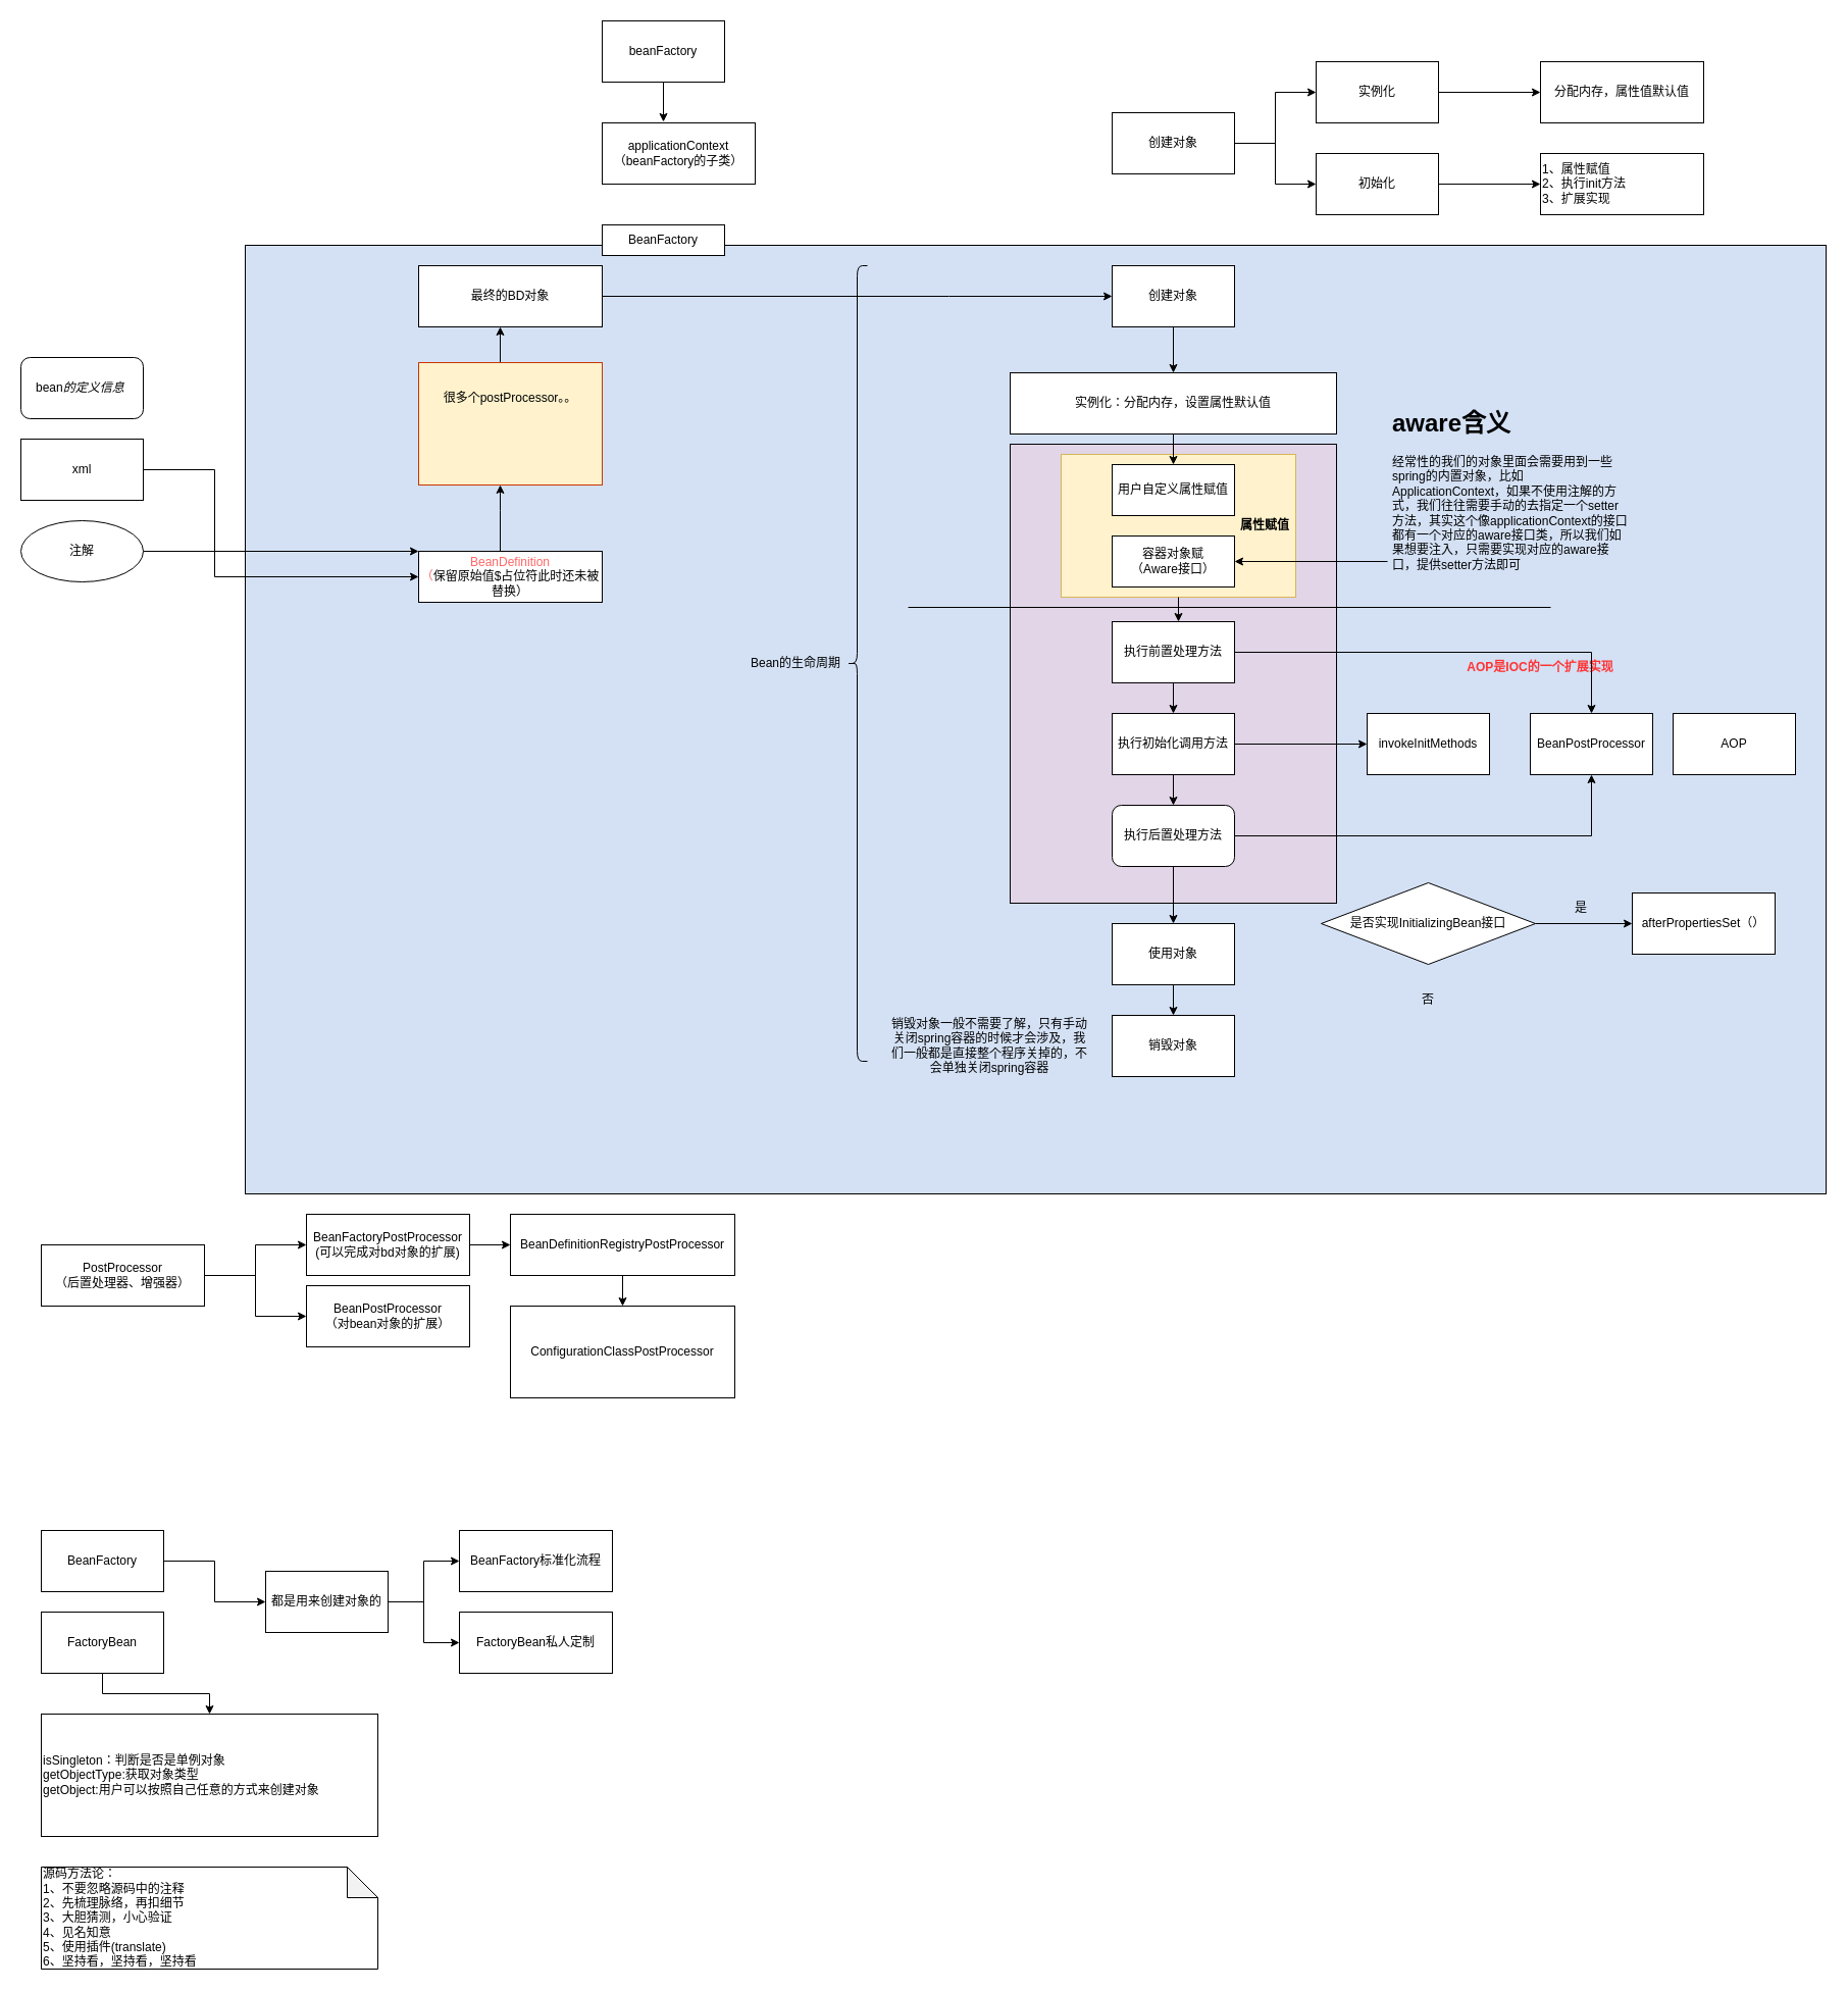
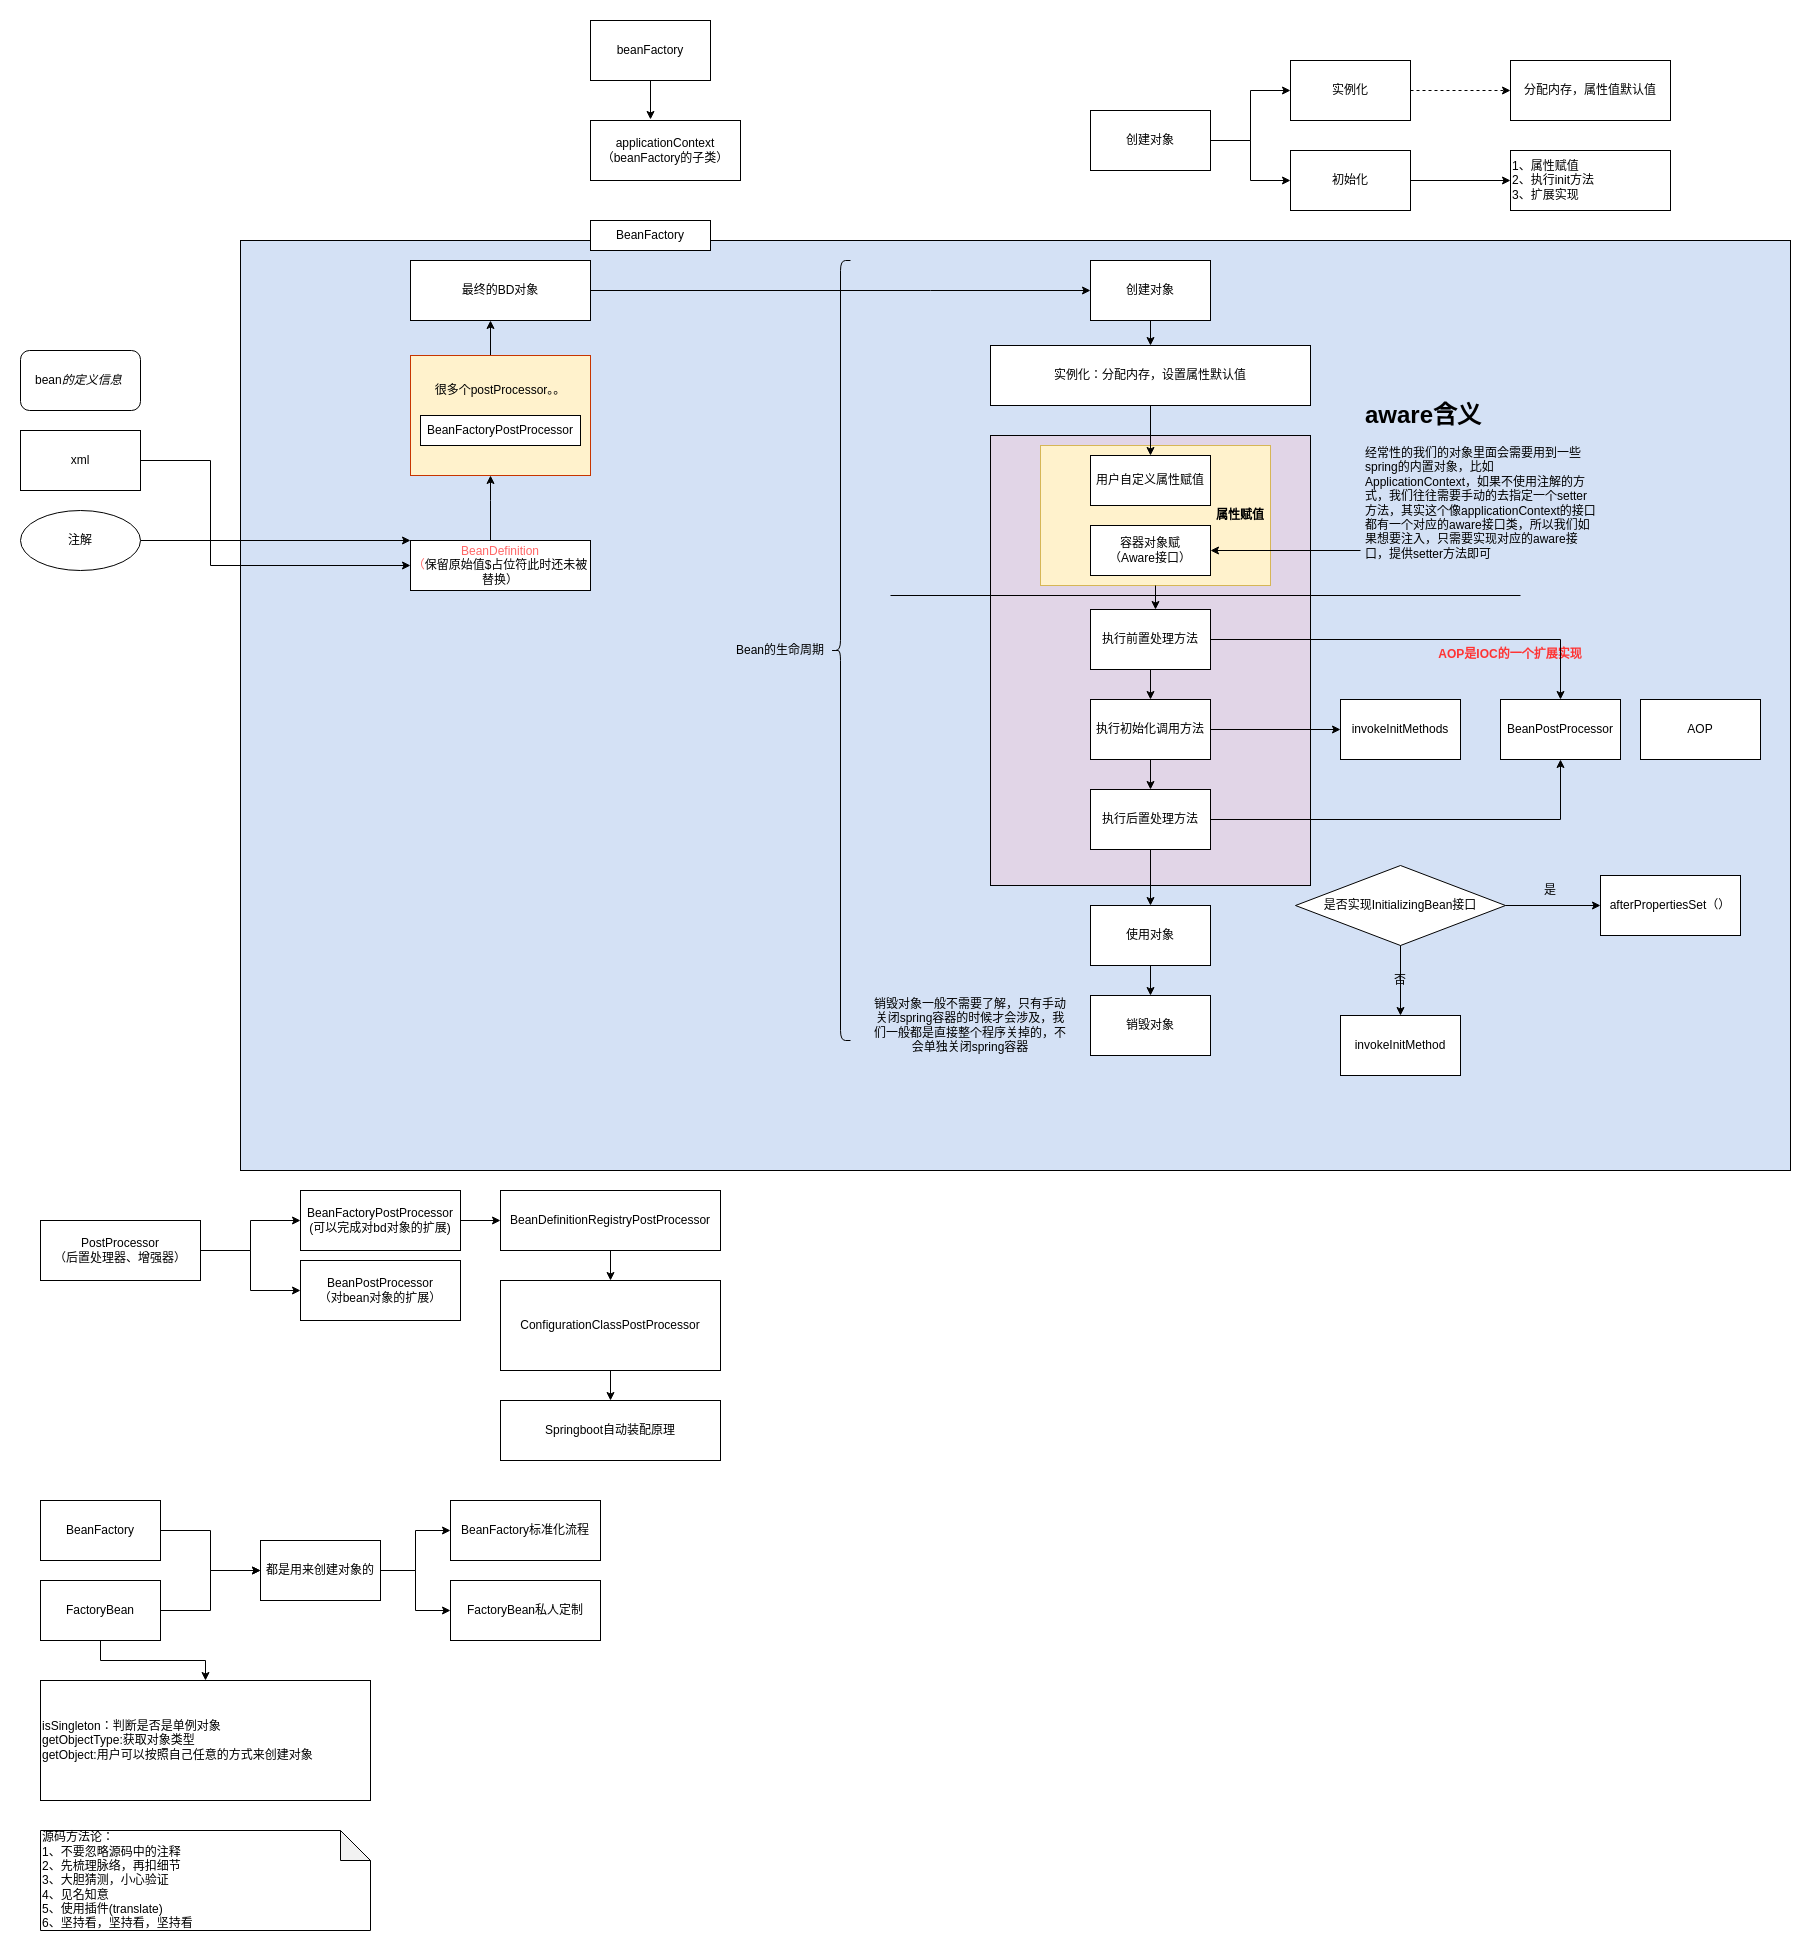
- <mxCell id="35" style="edgeStyle=orthogonalEdgeStyle;rounded=0;orthogonalLoop=1;jettySize=auto;html=1;entryX=0;entryY=0.5;entryDx=0;entryDy=0;fontColor=#000000;" parent="1" source="36" target="39" edge="1"><mxGeometry relative="1" as="geometry" /></mxCell>
+ <mxCell id="35" style="edgeStyle=orthogonalEdgeStyle;rounded=0;orthogonalLoop=1;jettySize=auto;html=1;entryX=0;entryY=0.5;entryDx=0;entryDy=0;fontColor=#000000;dashed=1;" parent="1" source="36" target="39" edge="1"><mxGeometry relative="1" as="geometry" /></mxCell>
- <mxCell id="44" value="实例化：分配内存，设置属性默认值" style="rounded=0;whiteSpace=wrap;html=1;fontColor=#000000;" parent="42" vertex="1"><mxGeometry x="120" y="105" width="320" height="60" as="geometry" /></mxCell>
+ <mxCell id="44" value="实例化：分配内存，设置属性默认值" style="rounded=0;whiteSpace=wrap;html=1;fontColor=#000000;" parent="42" vertex="1"><mxGeometry x="120" y="85" width="320" height="60" as="geometry" /></mxCell>
+ <mxCell id="15" value="&lt;font color=&quot;#000000&quot;&gt;BeanFactoryPostProcessor&lt;/font&gt;" style="rounded=0;whiteSpace=wrap;html=1;fontColor=#FF6666;" parent="13" vertex="1"><mxGeometry x="10" y="60" width="160" height="30" as="geometry" /></mxCell>
- <mxCell id="51" value="执行后置处理方法" style="whiteSpace=wrap;html=1;fontColor=#000000;fillColor=#FFFFFF;rounded=1;" parent="42" vertex="1"><mxGeometry x="220" y="529" width="120" height="60" as="geometry" /></mxCell>
+ <mxCell id="51" value="执行后置处理方法" style="rounded=0;whiteSpace=wrap;html=1;fontColor=#000000;fillColor=#FFFFFF;" parent="42" vertex="1"><mxGeometry x="220" y="529" width="120" height="60" as="geometry" /></mxCell>
+ <mxCell id="74" style="edgeStyle=orthogonalEdgeStyle;rounded=0;orthogonalLoop=1;jettySize=auto;html=1;entryX=0.5;entryY=0;entryDx=0;entryDy=0;fontColor=#000000;" parent="42" source="67" target="71" edge="1"><mxGeometry relative="1" as="geometry" /></mxCell>
+ <mxCell id="71" value="invokeInitMethod" style="rounded=0;whiteSpace=wrap;html=1;fontColor=#000000;fillColor=#FFFFFF;" parent="42" vertex="1"><mxGeometry x="470" y="755" width="120" height="60" as="geometry" /></mxCell>
+ <mxCell id="28" style="edgeStyle=orthogonalEdgeStyle;rounded=0;orthogonalLoop=1;jettySize=auto;html=1;fontColor=#FFFFFF;" parent="1" source="29" target="30" edge="1"><mxGeometry relative="1" as="geometry" /></mxCell>
+ <mxCell id="30" value="&lt;font color=&quot;#000000&quot;&gt;Springboot自动装配原理&lt;/font&gt;" style="rounded=0;whiteSpace=wrap;html=1;fontColor=#FFFFFF;" parent="1" vertex="1"><mxGeometry x="500" y="1400" width="220" height="60" as="geometry" /></mxCell>
+ <mxCell id="84" style="edgeStyle=orthogonalEdgeStyle;rounded=0;orthogonalLoop=1;jettySize=auto;html=1;" edge="1" parent="1" source="86" target="90"><mxGeometry relative="1" as="geometry" /></mxCell>
